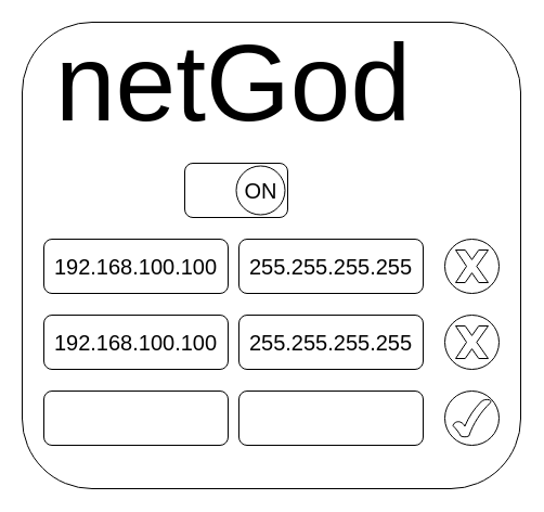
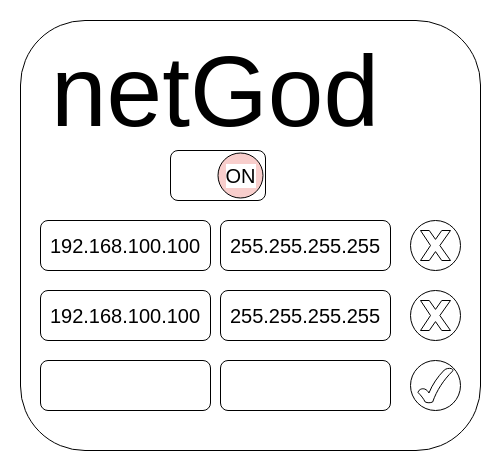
- <mxCell id="3" value="netGod" style="text;html=1;strokeColor=none;fillColor=none;align=center;verticalAlign=middle;whiteSpace=wrap;rounded=0;fontSize=100;" vertex="1" parent="1"><mxGeometry x="50" y="25" width="330" height="100" as="geometry" /></mxCell>
+ <mxCell id="3" value="netGod" style="text;html=1;strokeColor=none;fillColor=none;align=center;verticalAlign=middle;whiteSpace=wrap;rounded=0;fontSize=100;" vertex="1" parent="1"><mxGeometry x="50" y="40" width="330" height="100" as="geometry" /></mxCell>
- <mxCell id="22" value="ON" style="ellipse;whiteSpace=wrap;html=1;aspect=fixed;rounded=1;labelBackgroundColor=default;labelBorderColor=none;sketch=0;fontSize=20;fontColor=default;" vertex="1" parent="1"><mxGeometry x="217.5" y="152.5" width="45" height="45" as="geometry" /></mxCell>
+ <mxCell id="22" value="ON" style="ellipse;whiteSpace=wrap;html=1;aspect=fixed;rounded=1;labelBackgroundColor=default;labelBorderColor=none;sketch=0;fontSize=20;fontColor=default;fillColor=#f8cecc;" vertex="1" parent="1"><mxGeometry x="217.5" y="152.5" width="45" height="45" as="geometry" /></mxCell>
